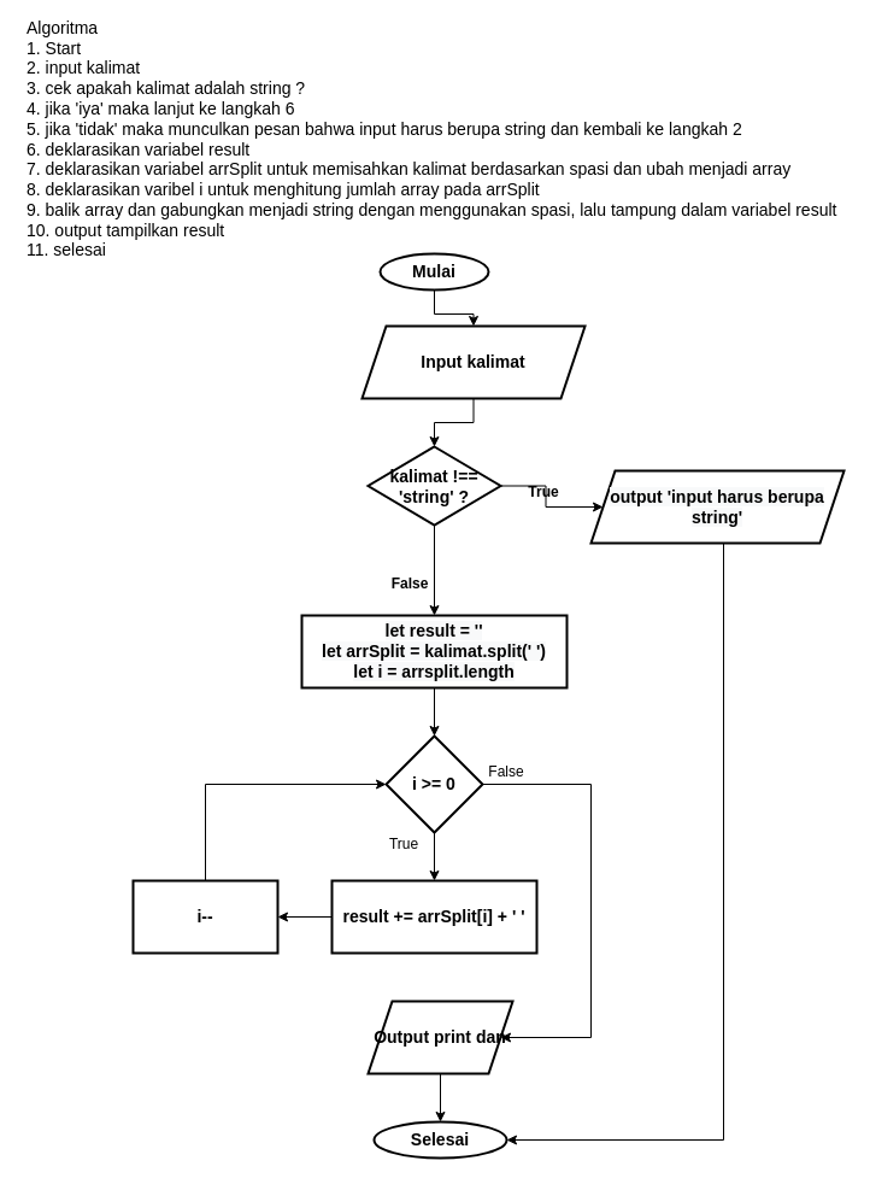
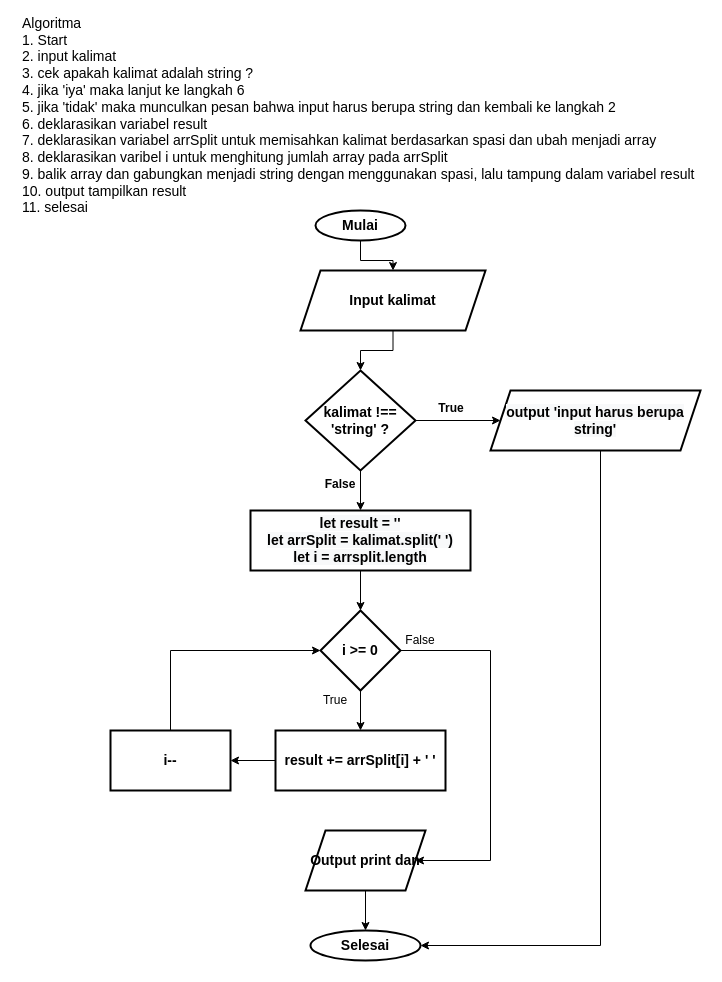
- <mxCell id="20" value="kalimat !== 'string' ?" style="rhombus;whiteSpace=wrap;html=1;fontSize=14;fontStyle=1;strokeWidth=2;" parent="1" vertex="1"><mxGeometry x="305" y="370" width="110" height="65" as="geometry" /></mxCell>
+ <mxCell id="20" value="kalimat !== 'string' ?" style="rhombus;whiteSpace=wrap;html=1;fontSize=14;fontStyle=1;strokeWidth=2;" parent="1" vertex="1"><mxGeometry x="305" y="370" width="110" height="100" as="geometry" /></mxCell>
